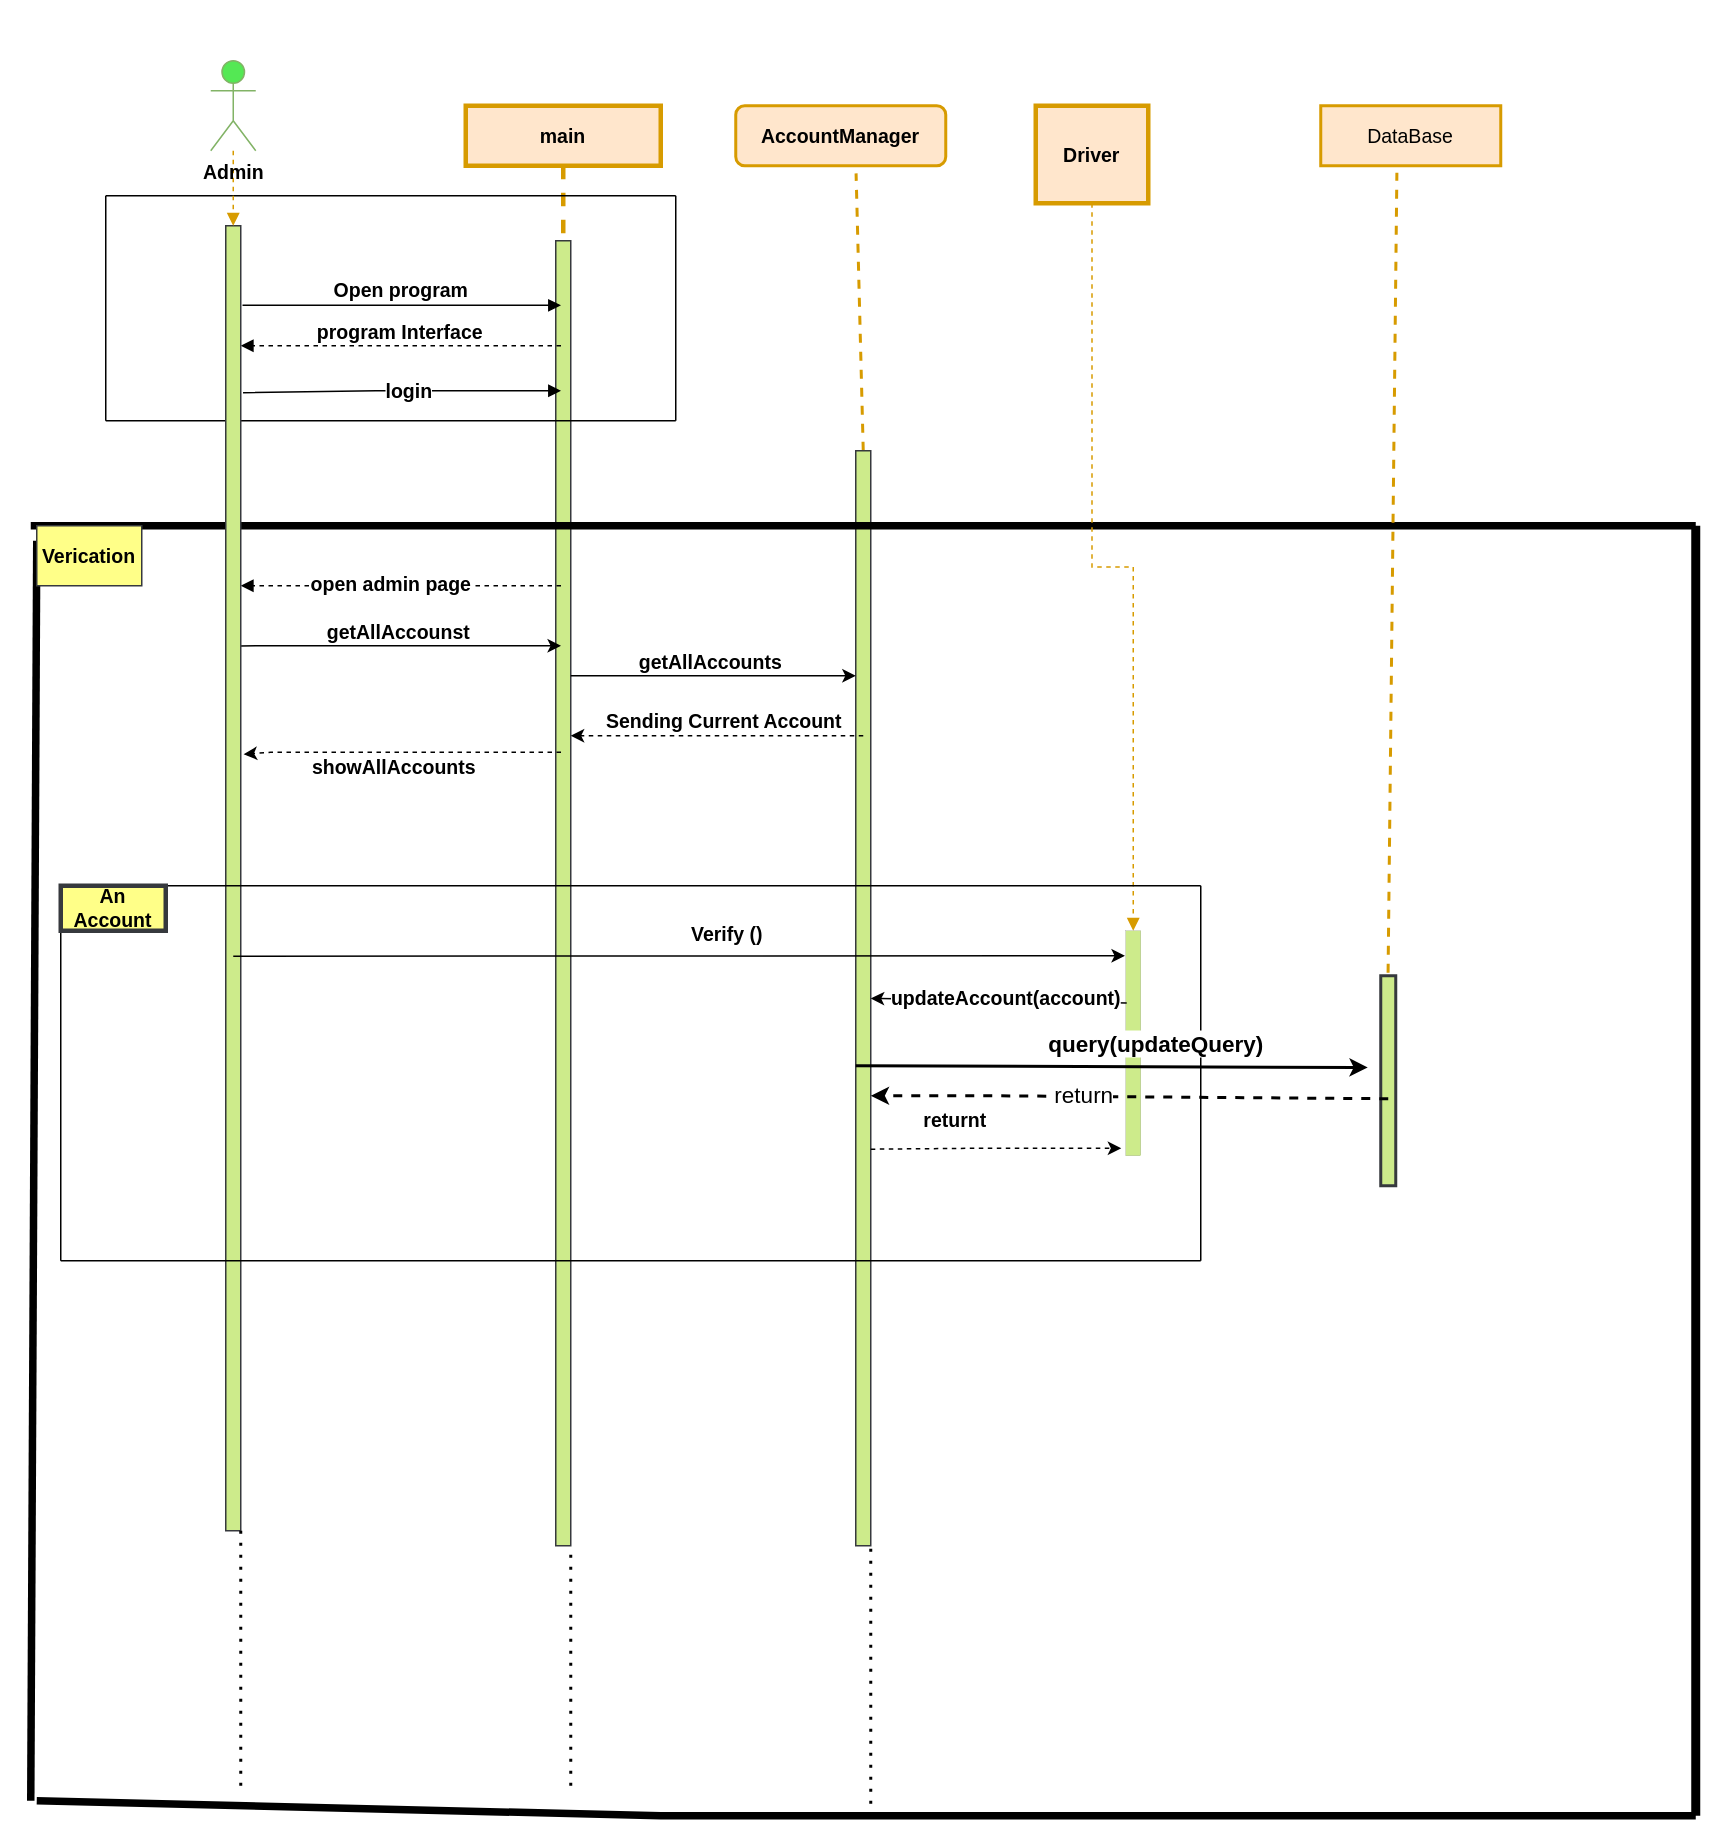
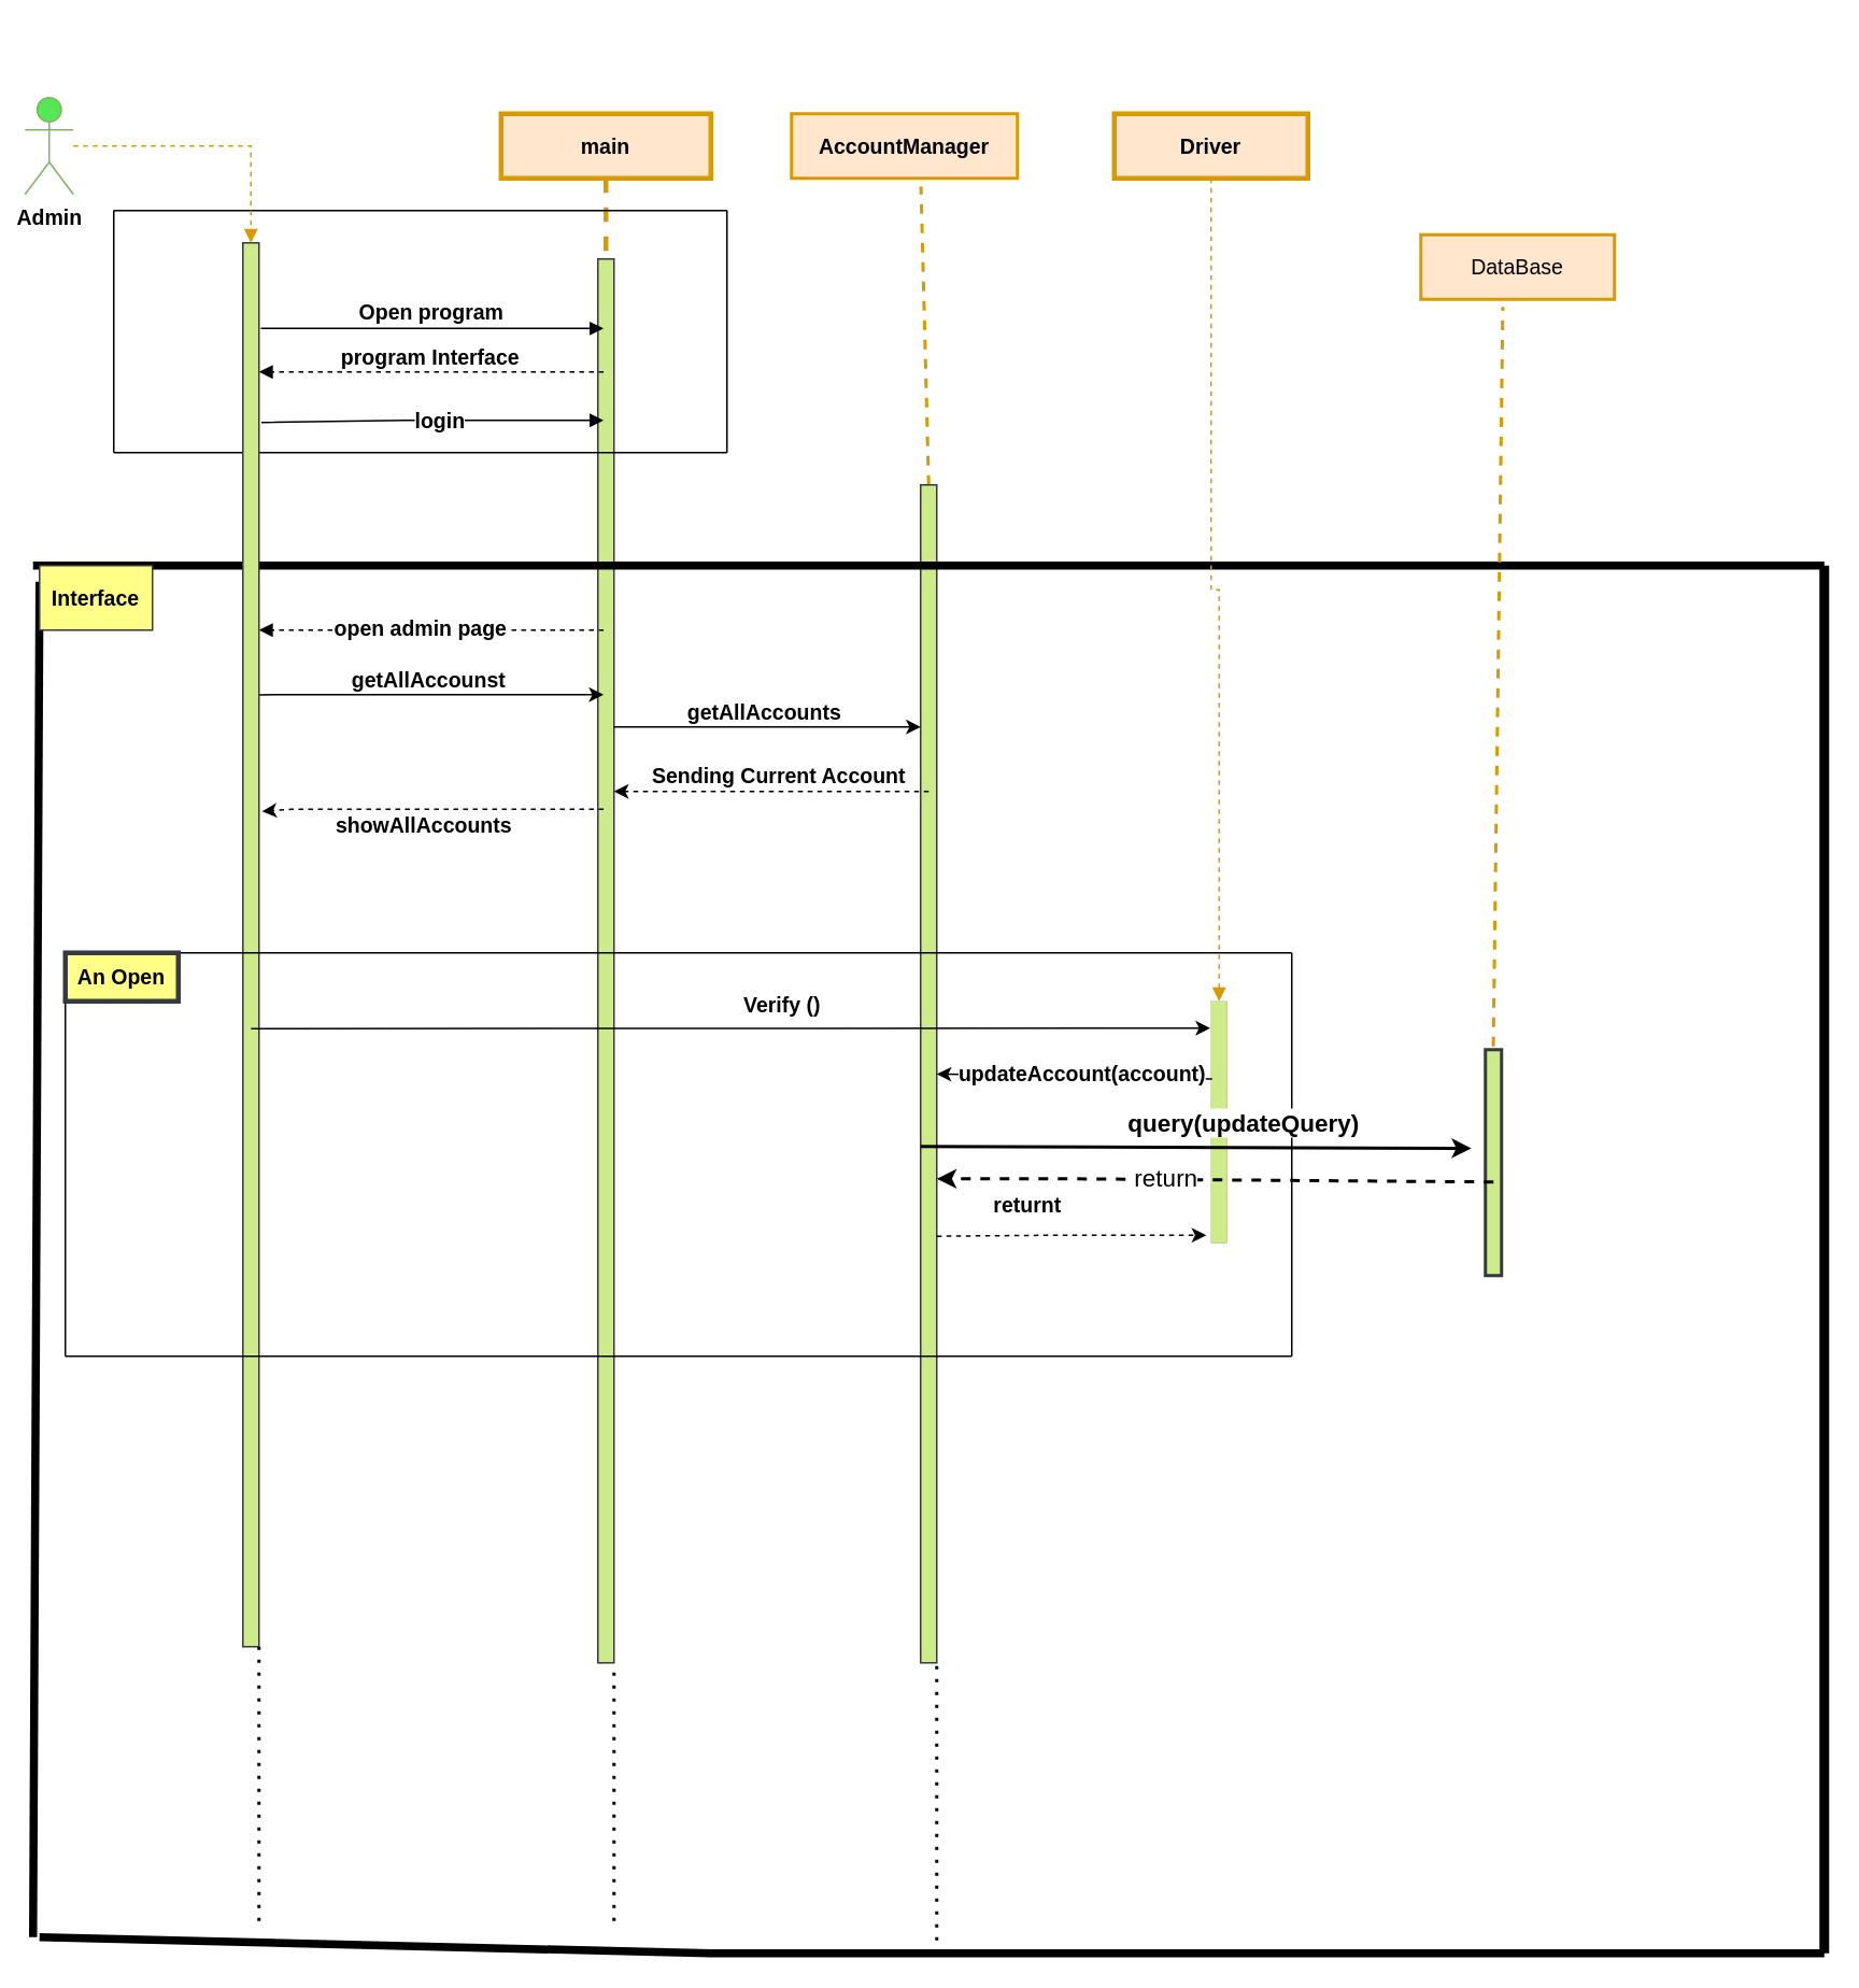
- <mxCell id="33" value="&lt;span style=&quot;font-size: 13px;&quot;&gt;Admin&lt;/span&gt;" style="shape=umlActor;verticalLabelPosition=bottom;verticalAlign=top;html=1;outlineConnect=0;strokeColor=#82B366;fillColor=#54E854;gradientColor=none;fontSize=13;fontStyle=1" parent="1" vertex="1"><mxGeometry x="140" y="40" width="30" height="60" as="geometry" /></mxCell>
+ <mxCell id="33" value="&lt;span style=&quot;font-size: 13px;&quot;&gt;Admin&lt;/span&gt;" style="shape=umlActor;verticalLabelPosition=bottom;verticalAlign=top;html=1;outlineConnect=0;strokeColor=#82B366;fillColor=#54E854;gradientColor=none;fontSize=13;fontStyle=1" parent="1" vertex="1"><mxGeometry x="15" y="60" width="30" height="60" as="geometry" /></mxCell>
- <mxCell id="6" value="&lt;span style=&quot;font-size: 13px;&quot;&gt;AccountManager&lt;/span&gt;" style="whiteSpace=wrap;html=1;fillColor=#ffe6cc;strokeColor=#d79b00;strokeWidth=2;perimeterSpacing=2;fontSize=13;fontStyle=1;rounded=1;" parent="1" vertex="1"><mxGeometry x="490" y="70" width="140" height="40" as="geometry" /></mxCell>
+ <mxCell id="6" value="&lt;span style=&quot;font-size: 13px;&quot;&gt;AccountManager&lt;/span&gt;" style="rounded=0;whiteSpace=wrap;html=1;fillColor=#ffe6cc;strokeColor=#d79b00;strokeWidth=2;perimeterSpacing=2;fontSize=13;fontStyle=1" parent="1" vertex="1"><mxGeometry x="490" y="70" width="140" height="40" as="geometry" /></mxCell>
- <mxCell id="52" value="DataBase" style="rounded=0;whiteSpace=wrap;html=1;fontSize=13;strokeColor=#d79b00;strokeWidth=2;fillColor=#ffe6cc;" parent="1" vertex="1"><mxGeometry x="880" y="70" width="120" height="40" as="geometry" /></mxCell>
+ <mxCell id="52" value="DataBase" style="rounded=0;whiteSpace=wrap;html=1;fontSize=13;strokeColor=#d79b00;strokeWidth=2;fillColor=#ffe6cc;" parent="1" vertex="1"><mxGeometry x="880" y="145" width="120" height="40" as="geometry" /></mxCell>
- <mxCell id="35" value="&lt;span style=&quot;font-size: 13px;&quot;&gt;Driver&lt;/span&gt;" style="rounded=0;whiteSpace=wrap;html=1;strokeColor=#d79b00;fillColor=#ffe6cc;strokeWidth=3;fontSize=13;fontStyle=1" parent="1" vertex="1"><mxGeometry x="690" y="70" width="75" height="65" as="geometry" /></mxCell>
+ <mxCell id="35" value="&lt;span style=&quot;font-size: 13px;&quot;&gt;Driver&lt;/span&gt;" style="rounded=0;whiteSpace=wrap;html=1;strokeColor=#d79b00;fillColor=#ffe6cc;strokeWidth=3;fontSize=13;fontStyle=1" parent="1" vertex="1"><mxGeometry x="690" y="70" width="120" height="40" as="geometry" /></mxCell>
- <mxCell id="23" value="&lt;span style=&quot;font-size: 13px;&quot;&gt;Verication&lt;/span&gt;" style="shape=step;perimeter=stepPerimeter;whiteSpace=wrap;html=1;fixedSize=1;size=0;fillColor=#ffff88;strokeColor=#36393d;fontSize=13;fontStyle=1" parent="1" vertex="1"><mxGeometry x="24" y="350" width="70" height="40" as="geometry" /></mxCell>
+ <mxCell id="23" value="&lt;span style=&quot;font-size: 13px;&quot;&gt;Interface&lt;/span&gt;" style="shape=step;perimeter=stepPerimeter;whiteSpace=wrap;html=1;fixedSize=1;size=0;fillColor=#ffff88;strokeColor=#36393d;fontSize=13;fontStyle=1" parent="1" vertex="1"><mxGeometry x="24" y="350" width="70" height="40" as="geometry" /></mxCell>
- <mxCell id="40" value="An Account" style="whiteSpace=wrap;html=1;strokeWidth=3;fillColor=#ffff88;strokeColor=#36393d;fontSize=13;fontStyle=1" parent="1" vertex="1"><mxGeometry x="40" y="590" width="70" height="30" as="geometry" /></mxCell>
+ <mxCell id="40" value="An Open" style="whiteSpace=wrap;html=1;strokeWidth=3;fillColor=#ffff88;strokeColor=#36393d;fontSize=13;fontStyle=1" parent="1" vertex="1"><mxGeometry x="40" y="590" width="70" height="30" as="geometry" /></mxCell>
